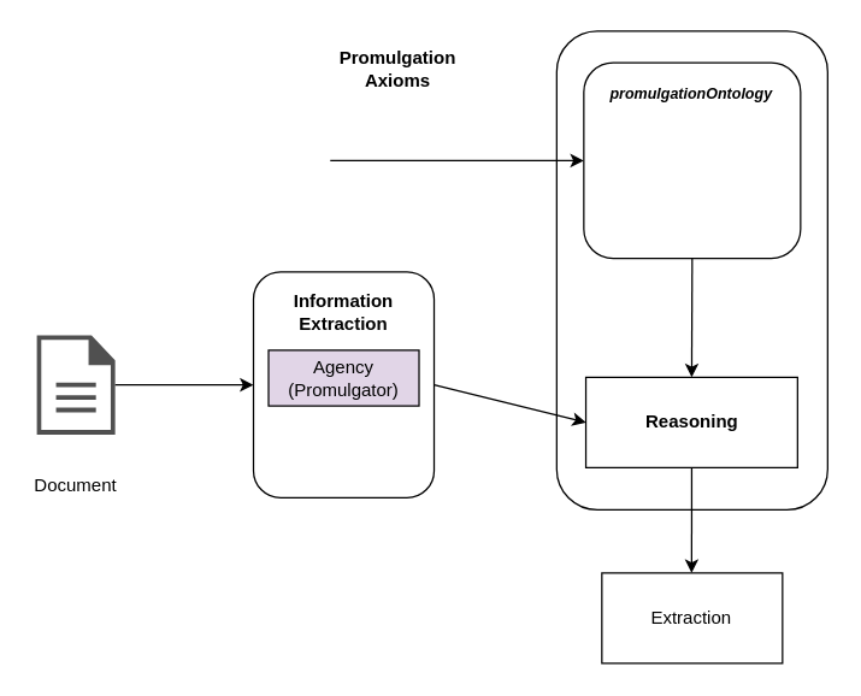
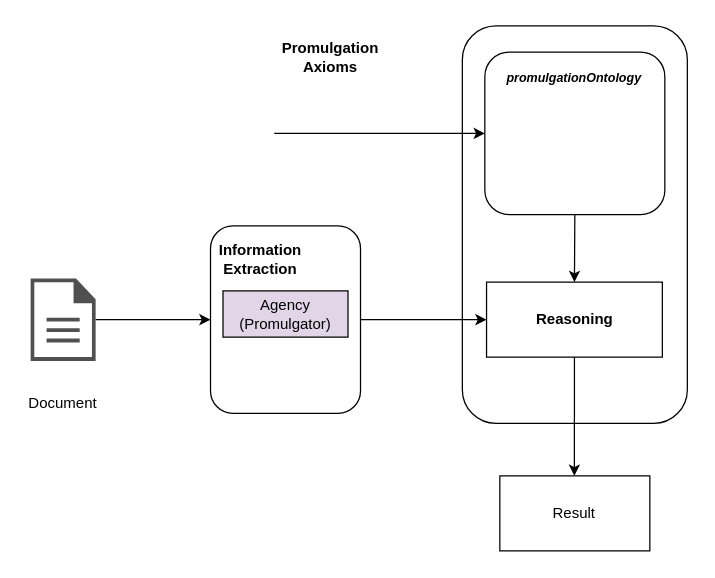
- <mxCell id="8" value="&lt;b&gt;Information&lt;br&gt;Extraction&lt;/b&gt;" style="text;html=1;align=center;verticalAlign=middle;whiteSpace=wrap;rounded=0;" parent="1" vertex="1"><mxGeometry x="197.91" y="192" width="60" height="30" as="geometry" /></mxCell>
+ <mxCell id="8" value="&lt;b&gt;Information&lt;br&gt;Extraction&lt;/b&gt;" style="text;html=1;align=center;verticalAlign=middle;whiteSpace=wrap;rounded=0;" parent="1" vertex="1"><mxGeometry x="177.91" y="192" width="60" height="30" as="geometry" /></mxCell>
- <mxCell id="16" value="&lt;b&gt;Reasoning&lt;/b&gt;" style="rounded=0;whiteSpace=wrap;html=1;fillColor=none;" parent="1" vertex="1"><mxGeometry x="388.74" y="250" width="140.63" height="60" as="geometry" /></mxCell>
+ <mxCell id="16" value="&lt;b&gt;Reasoning&lt;/b&gt;" style="rounded=0;whiteSpace=wrap;html=1;fillColor=none;" parent="1" vertex="1"><mxGeometry x="388.74" y="225" width="140.63" height="60" as="geometry" /></mxCell>
- <mxCell id="19" value="Extraction" style="rounded=0;whiteSpace=wrap;html=1;fillColor=none;" parent="1" vertex="1"><mxGeometry x="399.37" y="380" width="120" height="60" as="geometry" /></mxCell>
+ <mxCell id="19" value="Result" style="rounded=0;whiteSpace=wrap;html=1;fillColor=none;" parent="1" vertex="1"><mxGeometry x="399.37" y="380" width="120" height="60" as="geometry" /></mxCell>
